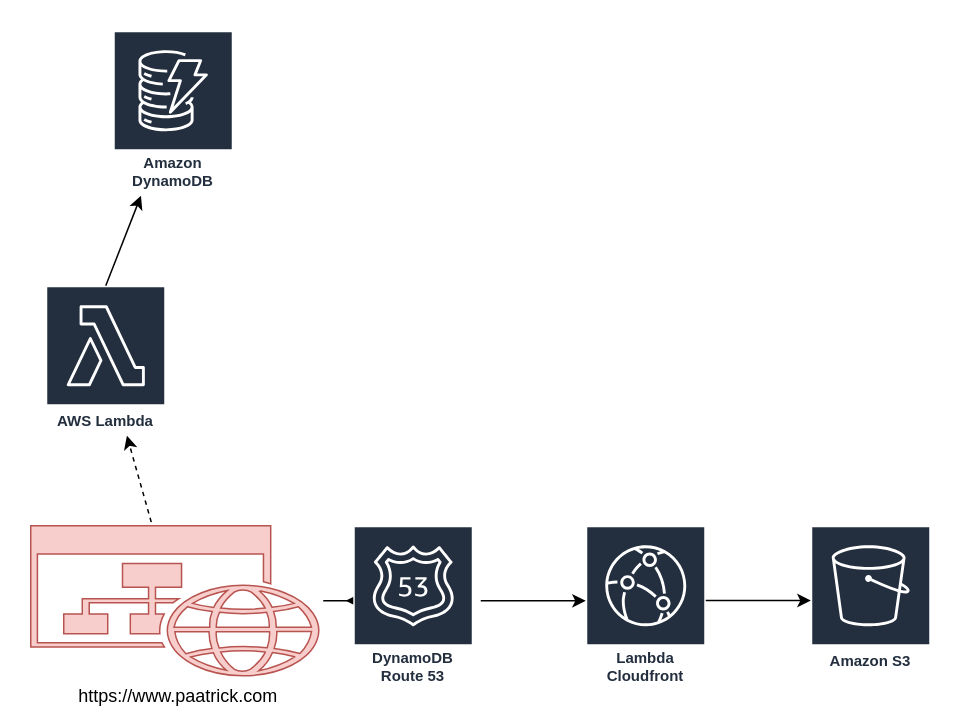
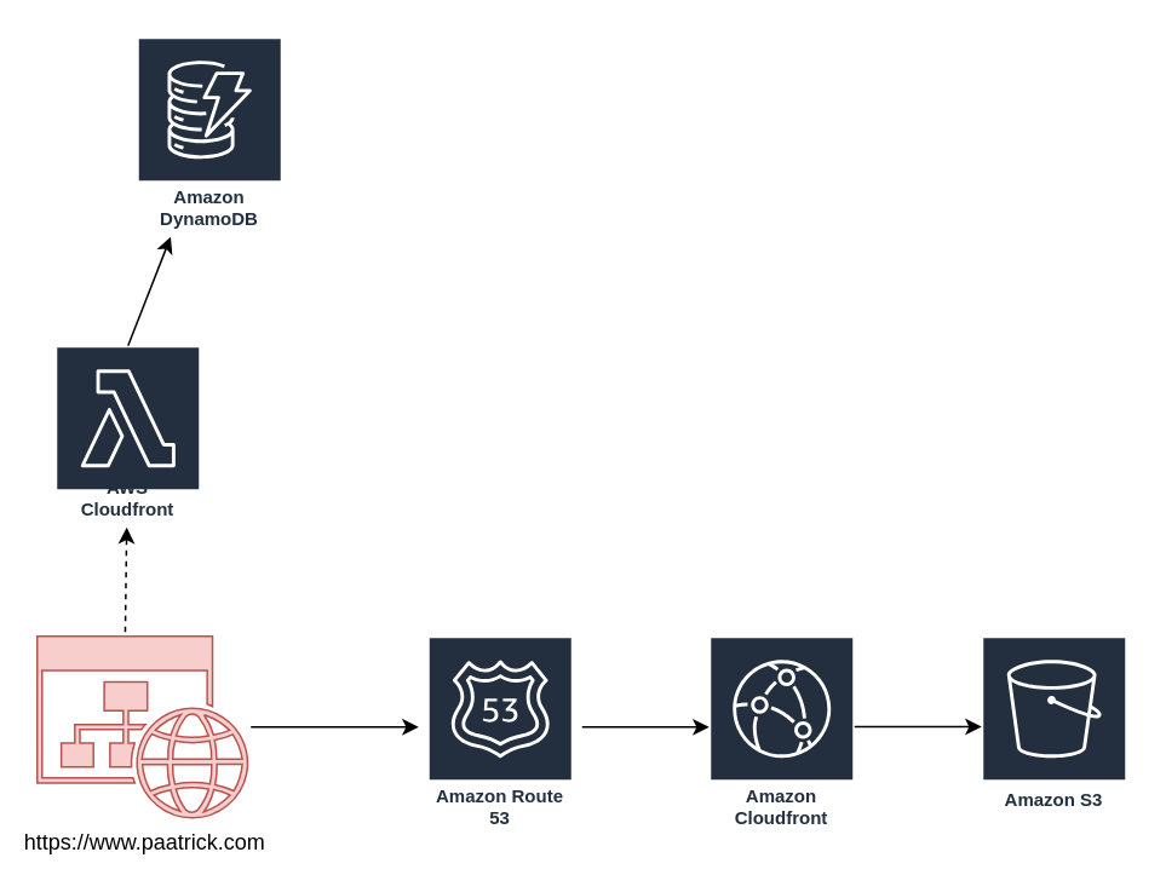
- <mxCell id="9" value="AWS Lambda" style="sketch=0;outlineConnect=0;fontColor=#232F3E;gradientColor=none;strokeColor=#ffffff;fillColor=#232F3E;dashed=0;verticalLabelPosition=middle;verticalAlign=bottom;align=center;html=1;whiteSpace=wrap;fontSize=10;fontStyle=1;spacing=3;shape=mxgraph.aws4.productIcon;prIcon=mxgraph.aws4.lambda;" vertex="1" parent="1"><mxGeometry x="30" y="190" width="80" height="100" as="geometry" /></mxCell>
+ <mxCell id="9" value="AWS Cloudfront" style="sketch=0;outlineConnect=0;fontColor=#232F3E;gradientColor=none;strokeColor=#ffffff;fillColor=#232F3E;dashed=0;verticalLabelPosition=middle;verticalAlign=bottom;align=center;html=1;whiteSpace=wrap;fontSize=10;fontStyle=1;spacing=3;shape=mxgraph.aws4.productIcon;prIcon=mxgraph.aws4.lambda;" vertex="1" parent="1"><mxGeometry x="30" y="190" width="80" height="100" as="geometry" /></mxCell>
- <mxCell id="5" value="https://www.paatrick.com" style="verticalLabelPosition=bottom;html=1;verticalAlign=top;align=center;strokeColor=#b85450;fillColor=#f8cecc;shape=mxgraph.azure.website_generic;pointerEvents=1;" parent="1" vertex="1"><mxGeometry x="20" y="350" width="195" height="100" as="geometry" /></mxCell>
+ <mxCell id="5" value="https://www.paatrick.com" style="verticalLabelPosition=bottom;html=1;verticalAlign=top;align=center;strokeColor=#b85450;fillColor=#f8cecc;shape=mxgraph.azure.website_generic;pointerEvents=1;" parent="1" vertex="1"><mxGeometry x="20" y="350" width="117.65" height="100" as="geometry" /></mxCell>
- <mxCell id="6" value="DynamoDB Route 53" style="sketch=0;outlineConnect=0;fontColor=#232F3E;gradientColor=none;strokeColor=#ffffff;fillColor=#232F3E;dashed=0;verticalLabelPosition=middle;verticalAlign=bottom;align=center;html=1;whiteSpace=wrap;fontSize=10;fontStyle=1;spacing=3;shape=mxgraph.aws4.productIcon;prIcon=mxgraph.aws4.route_53;" vertex="1" parent="1"><mxGeometry x="235" y="350" width="80" height="110" as="geometry" /></mxCell>
+ <mxCell id="6" value="Amazon Route 53" style="sketch=0;outlineConnect=0;fontColor=#232F3E;gradientColor=none;strokeColor=#ffffff;fillColor=#232F3E;dashed=0;verticalLabelPosition=middle;verticalAlign=bottom;align=center;html=1;whiteSpace=wrap;fontSize=10;fontStyle=1;spacing=3;shape=mxgraph.aws4.productIcon;prIcon=mxgraph.aws4.route_53;" vertex="1" parent="1"><mxGeometry x="235" y="350" width="80" height="110" as="geometry" /></mxCell>
- <mxCell id="3" value="Lambda Cloudfront" style="sketch=0;outlineConnect=0;fontColor=#232F3E;gradientColor=none;strokeColor=#ffffff;fillColor=#232F3E;dashed=0;verticalLabelPosition=middle;verticalAlign=bottom;align=center;html=1;whiteSpace=wrap;fontSize=10;fontStyle=1;spacing=3;shape=mxgraph.aws4.productIcon;prIcon=mxgraph.aws4.cloudfront;" parent="1" vertex="1"><mxGeometry x="390" y="350" width="80" height="110" as="geometry" /></mxCell>
+ <mxCell id="3" value="Amazon Cloudfront" style="sketch=0;outlineConnect=0;fontColor=#232F3E;gradientColor=none;strokeColor=#ffffff;fillColor=#232F3E;dashed=0;verticalLabelPosition=middle;verticalAlign=bottom;align=center;html=1;whiteSpace=wrap;fontSize=10;fontStyle=1;spacing=3;shape=mxgraph.aws4.productIcon;prIcon=mxgraph.aws4.cloudfront;" parent="1" vertex="1"><mxGeometry x="390" y="350" width="80" height="110" as="geometry" /></mxCell>
